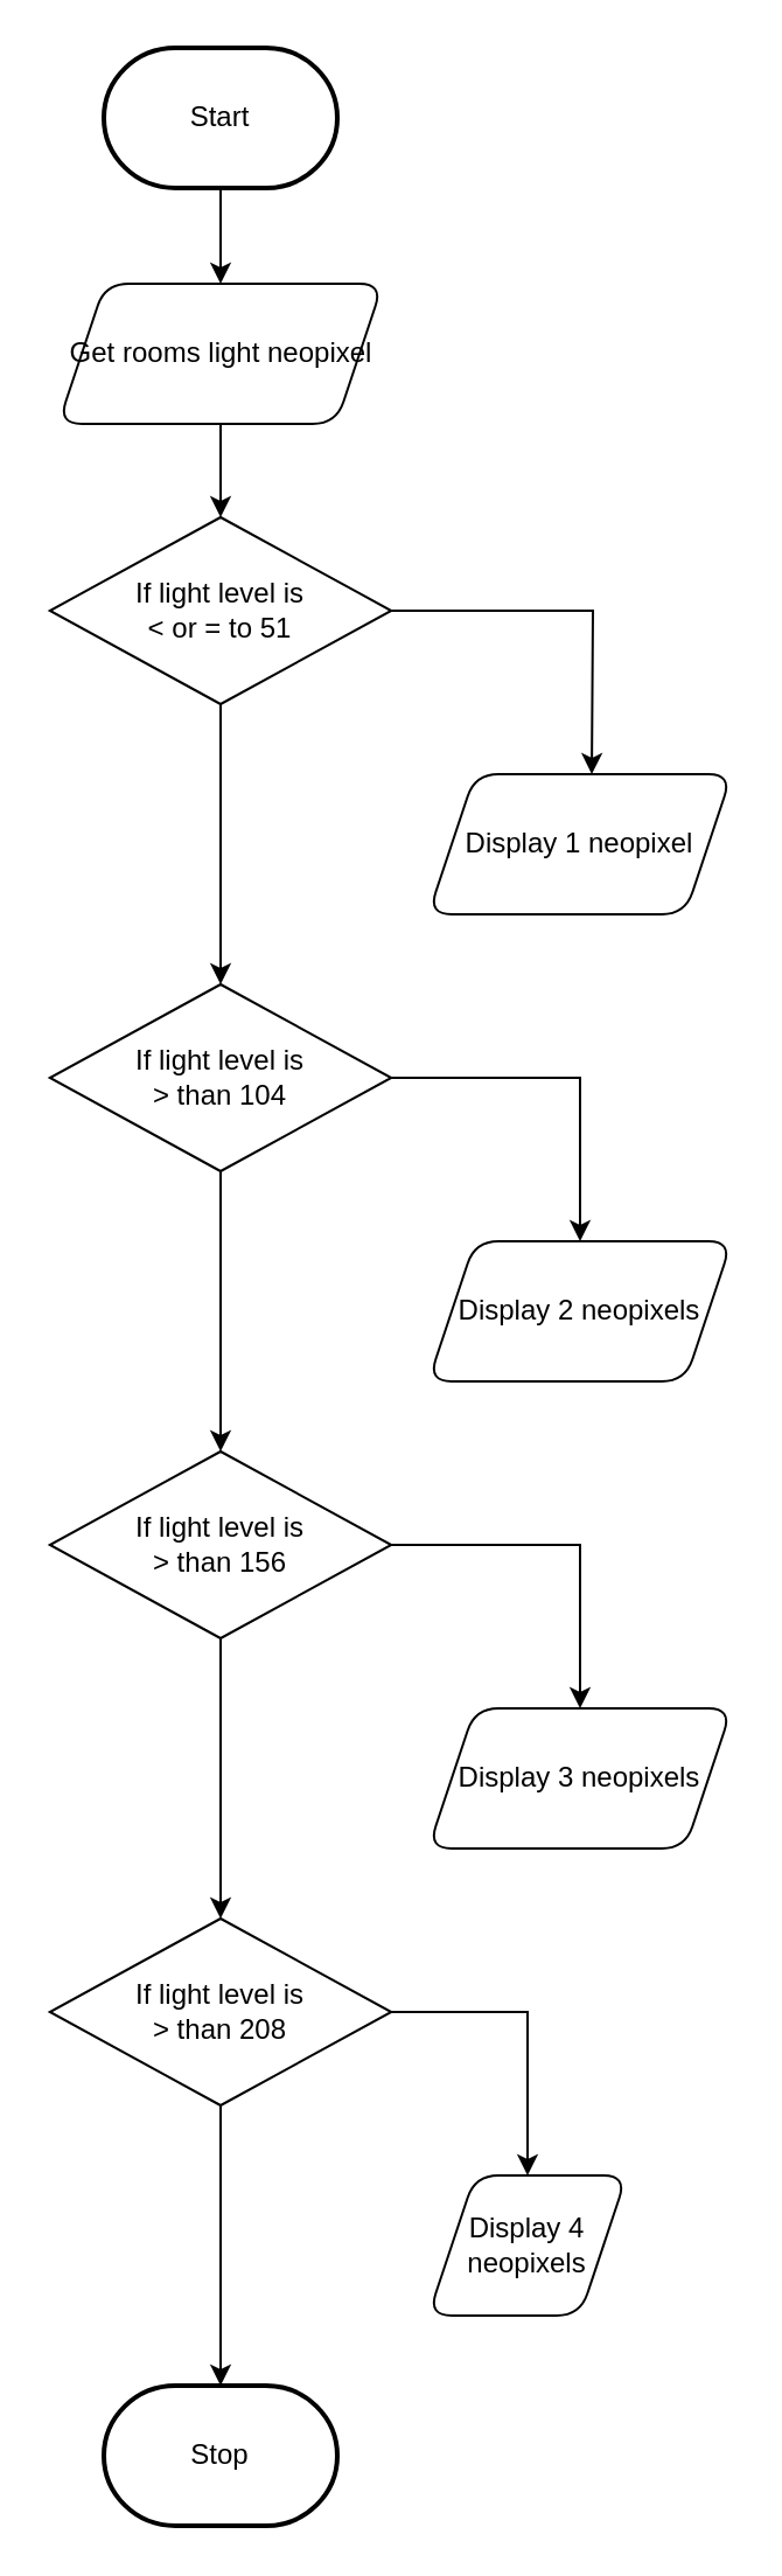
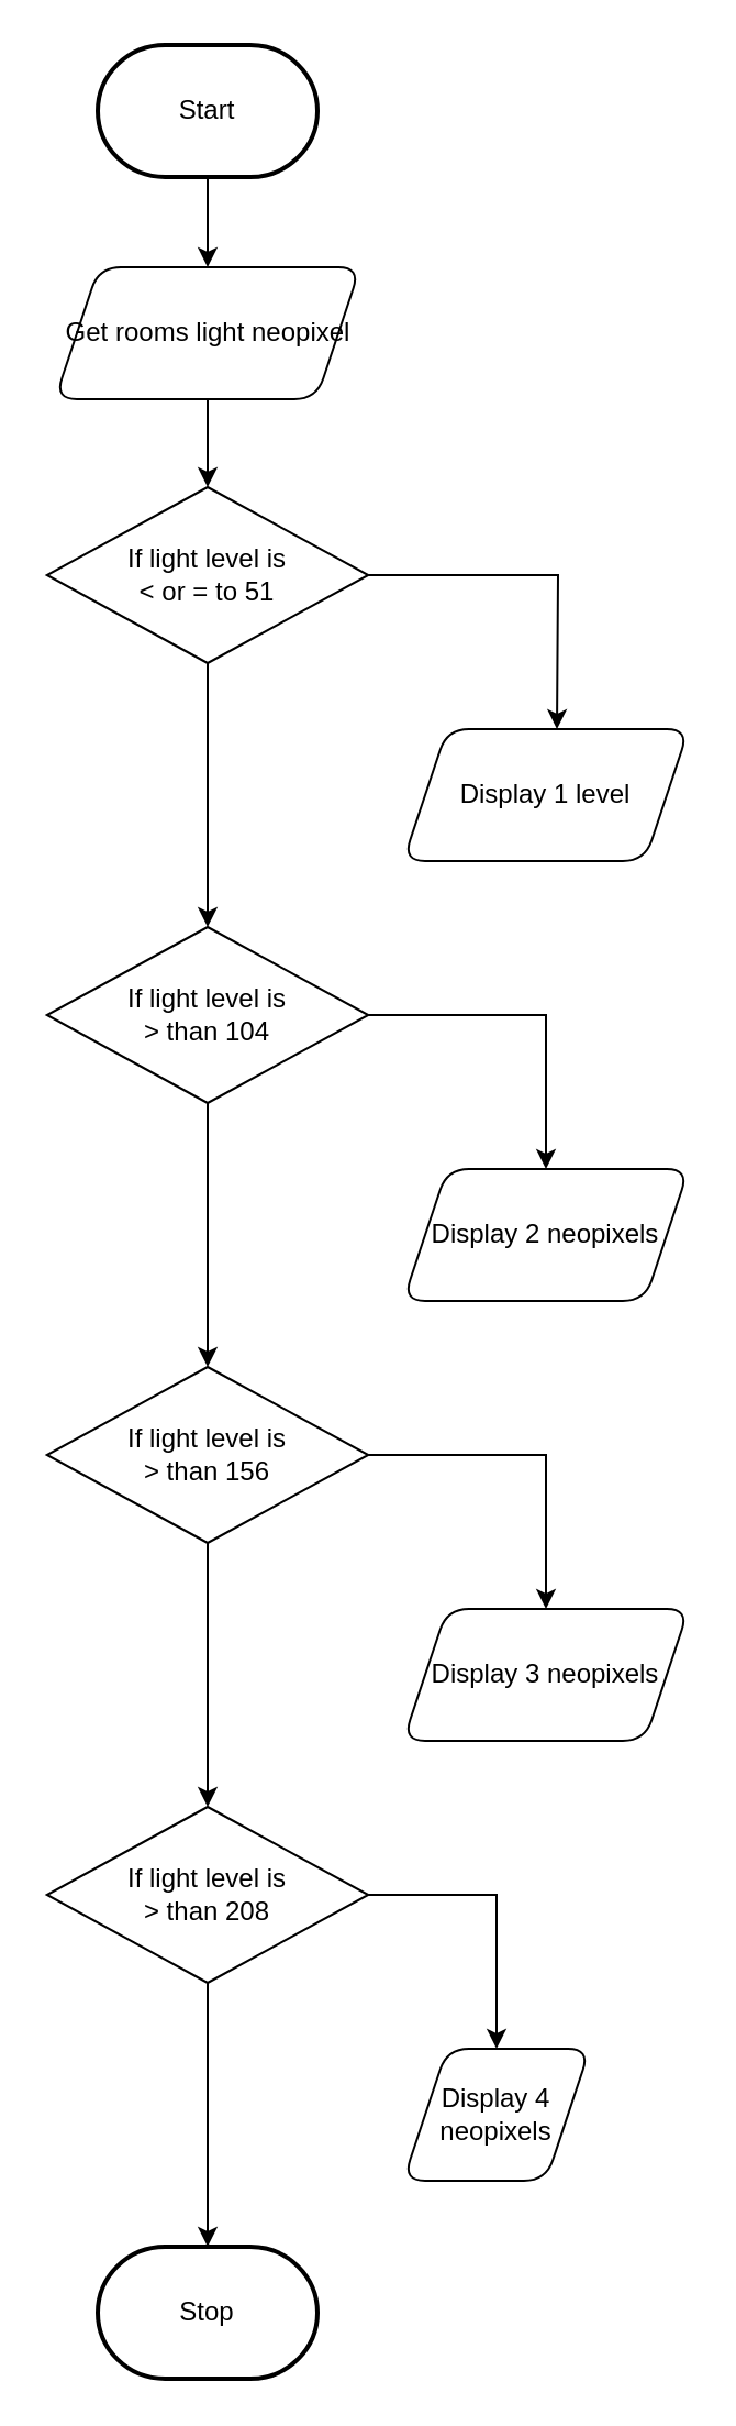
- <mxCell id="19" value="Display 1 neopixel" style="shape=parallelogram;perimeter=parallelogramPerimeter;whiteSpace=wrap;html=1;fixedSize=1;rounded=1;" vertex="1" parent="1"><mxGeometry x="183" y="331" width="130" height="60" as="geometry" /></mxCell>
+ <mxCell id="19" value="Display 1 level" style="shape=parallelogram;perimeter=parallelogramPerimeter;whiteSpace=wrap;html=1;fixedSize=1;rounded=1;" vertex="1" parent="1"><mxGeometry x="183" y="331" width="130" height="60" as="geometry" /></mxCell>
